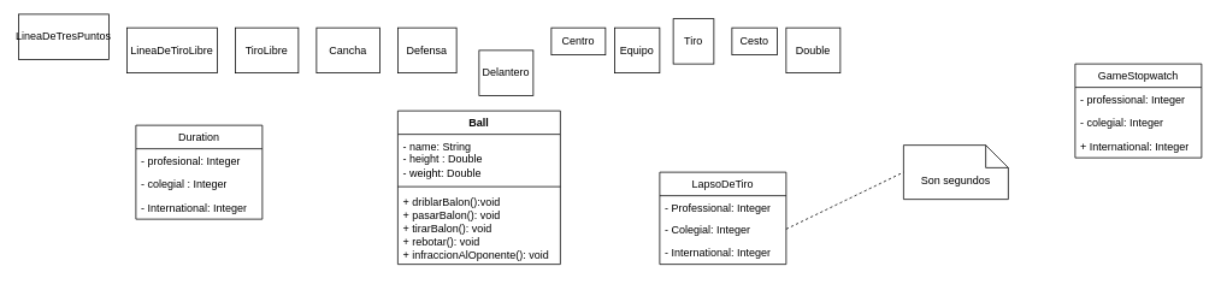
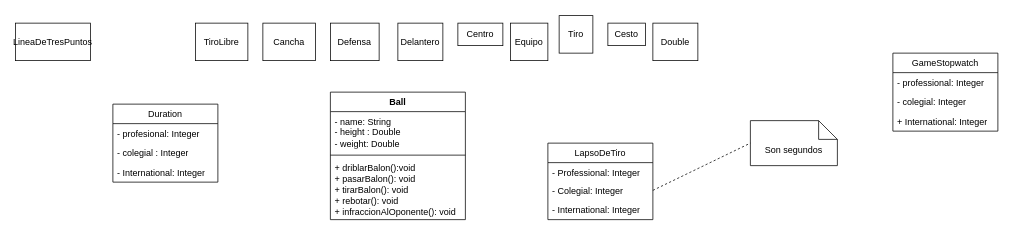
- <mxCell id="26" value="LineaDeTresPuntos" style="html=1;whiteSpace=wrap;" vertex="1" parent="1"><mxGeometry x="20" y="15" width="100" height="50" as="geometry" /></mxCell>
+ <mxCell id="26" value="LineaDeTresPuntos" style="html=1;whiteSpace=wrap;" vertex="1" parent="1"><mxGeometry x="20" y="30" width="100" height="50" as="geometry" /></mxCell>
- <mxCell id="25" value="LineaDeTiroLibre" style="html=1;whiteSpace=wrap;" vertex="1" parent="1"><mxGeometry x="140" y="30" width="100" height="50" as="geometry" /></mxCell>
- <mxCell id="2" value="Delantero" style="html=1;whiteSpace=wrap;" vertex="1" parent="1"><mxGeometry x="530" y="55" width="60" height="50" as="geometry" /></mxCell>
+ <mxCell id="2" value="Delantero" style="html=1;whiteSpace=wrap;" vertex="1" parent="1"><mxGeometry x="530" y="30" width="60" height="50" as="geometry" /></mxCell>
